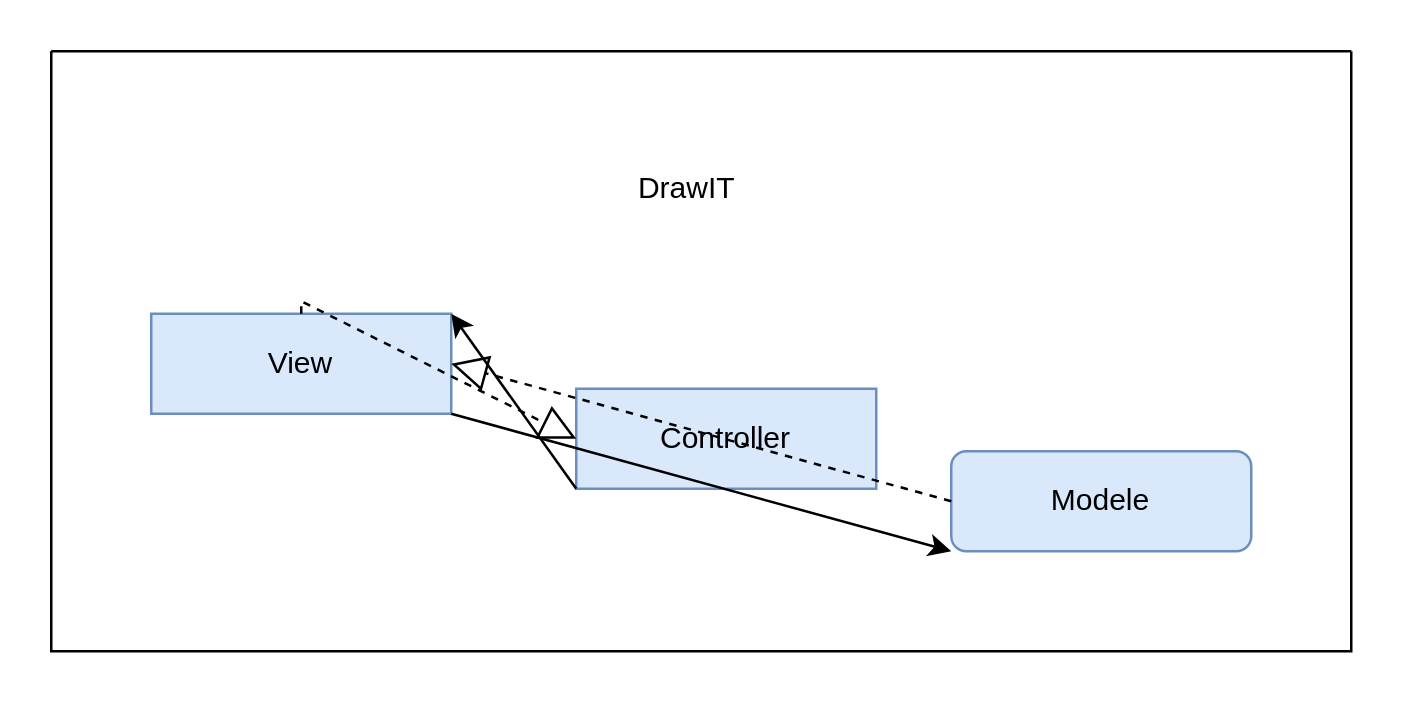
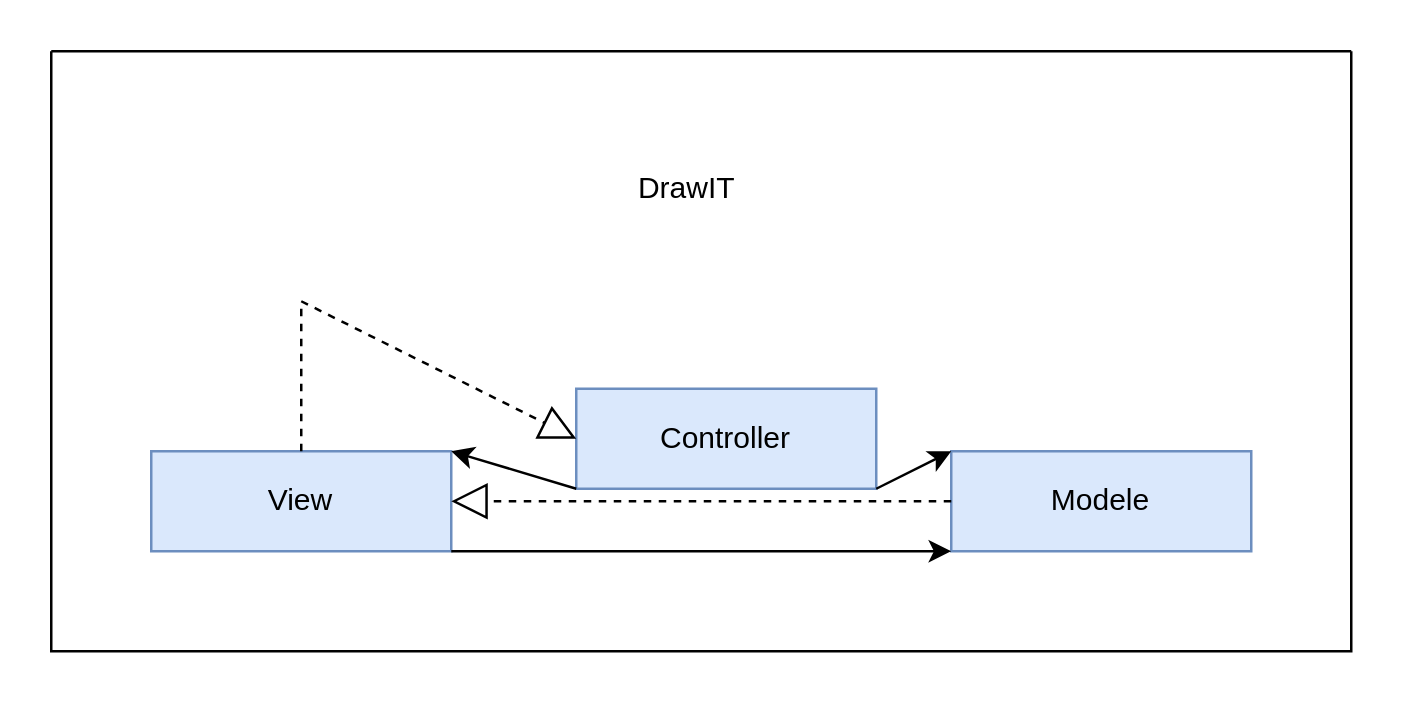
- <mxCell id="3" value="View" style="rounded=0;whiteSpace=wrap;html=1;fillColor=#dae8fc;strokeColor=#6c8ebf;" vertex="1" parent="1"><mxGeometry x="60" y="125" width="120" height="40" as="geometry" /></mxCell>
+ <mxCell id="3" value="View" style="rounded=0;whiteSpace=wrap;html=1;fillColor=#dae8fc;strokeColor=#6c8ebf;" vertex="1" parent="1"><mxGeometry x="60" y="180" width="120" height="40" as="geometry" /></mxCell>
+ <mxCell id="6" value="" style="endArrow=classic;html=1;rounded=0;exitX=1;exitY=1;exitDx=0;exitDy=0;entryX=0;entryY=0;entryDx=0;entryDy=0;" edge="1" parent="1" source="4" target="2"><mxGeometry width="50" height="50" relative="1" as="geometry"><mxPoint x="274" y="270" as="sourcePoint" /><mxPoint x="324" y="220" as="targetPoint" /></mxGeometry></mxCell>
- <mxCell id="2" value="Modele" style="whiteSpace=wrap;html=1;fillColor=#dae8fc;strokeColor=#6c8ebf;rounded=1;" vertex="1" parent="1"><mxGeometry x="380" y="180" width="120" height="40" as="geometry" /></mxCell>
+ <mxCell id="2" value="Modele" style="rounded=0;whiteSpace=wrap;html=1;fillColor=#dae8fc;strokeColor=#6c8ebf;" vertex="1" parent="1"><mxGeometry x="380" y="180" width="120" height="40" as="geometry" /></mxCell>
